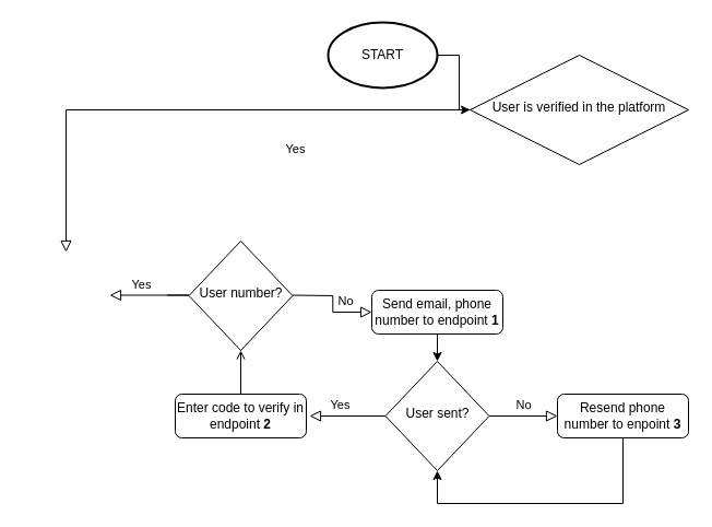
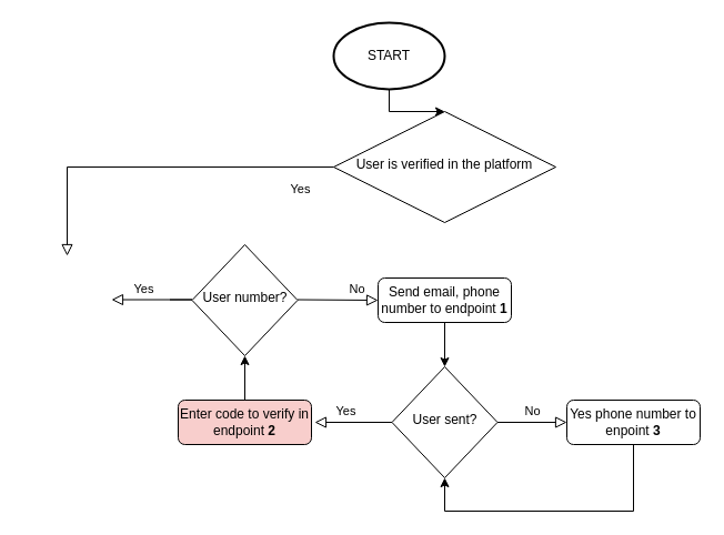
- <mxCell id="2" value="User is verified in the platform" style="rhombus;whiteSpace=wrap;html=1;shadow=0;fontFamily=Helvetica;fontSize=12;align=center;strokeWidth=1;spacing=6;spacingTop=-4;" parent="1" vertex="1"><mxGeometry x="430" y="50" width="200" height="100" as="geometry" /></mxCell>
+ <mxCell id="2" value="User is verified in the platform" style="rhombus;whiteSpace=wrap;html=1;shadow=0;fontFamily=Helvetica;fontSize=12;align=center;strokeWidth=1;spacing=6;spacingTop=-4;" parent="1" vertex="1"><mxGeometry x="300" y="100" width="200" height="100" as="geometry" /></mxCell>
- <mxCell id="4" value="Send email, phone number to endpoint &lt;b&gt;1&lt;/b&gt;" style="rounded=1;whiteSpace=wrap;html=1;fontSize=12;glass=0;strokeWidth=1;shadow=0;" parent="1" vertex="1"><mxGeometry x="340" y="265" width="120" height="40" as="geometry" /></mxCell>
+ <mxCell id="4" value="Send email, phone number to endpoint &lt;b&gt;1&lt;/b&gt;" style="rounded=1;whiteSpace=wrap;html=1;fontSize=12;glass=0;strokeWidth=1;shadow=0;" parent="1" vertex="1"><mxGeometry x="340" y="250" width="120" height="40" as="geometry" /></mxCell>
- <mxCell id="10" style="edgeStyle=orthogonalEdgeStyle;rounded=0;orthogonalLoop=1;jettySize=auto;html=1;entryX=0.5;entryY=1;entryDx=0;entryDy=0;endArrow=open;" edge="1" parent="1" source="11" target="14"><mxGeometry relative="1" as="geometry" /></mxCell>
+ <mxCell id="10" style="edgeStyle=orthogonalEdgeStyle;rounded=0;orthogonalLoop=1;jettySize=auto;html=1;entryX=0.5;entryY=1;entryDx=0;entryDy=0;" edge="1" parent="1" source="11" target="14"><mxGeometry relative="1" as="geometry" /></mxCell>
- <mxCell id="11" value="Enter code to verify in endpoint &lt;b&gt;2&lt;/b&gt;" style="rounded=1;whiteSpace=wrap;html=1;fontSize=12;glass=0;strokeWidth=1;shadow=0;" vertex="1" parent="1"><mxGeometry x="160" y="360" width="120" height="40" as="geometry" /></mxCell>
+ <mxCell id="11" value="Enter code to verify in endpoint &lt;b&gt;2&lt;/b&gt;" style="rounded=1;whiteSpace=wrap;html=1;fontSize=12;glass=0;strokeWidth=1;shadow=0;fillColor=#f8cecc;" vertex="1" parent="1"><mxGeometry x="160" y="360" width="120" height="40" as="geometry" /></mxCell>
- <mxCell id="9" value="Resend phone number to enpoint &lt;b&gt;3&lt;/b&gt;" style="rounded=1;whiteSpace=wrap;html=1;fontSize=12;glass=0;strokeWidth=1;shadow=0;" vertex="1" parent="1"><mxGeometry x="510" y="360" width="120" height="40" as="geometry" /></mxCell>
+ <mxCell id="9" value="Yes phone number to enpoint &lt;b&gt;3&lt;/b&gt;" style="rounded=1;whiteSpace=wrap;html=1;fontSize=12;glass=0;strokeWidth=1;shadow=0;" vertex="1" parent="1"><mxGeometry x="510" y="360" width="120" height="40" as="geometry" /></mxCell>
